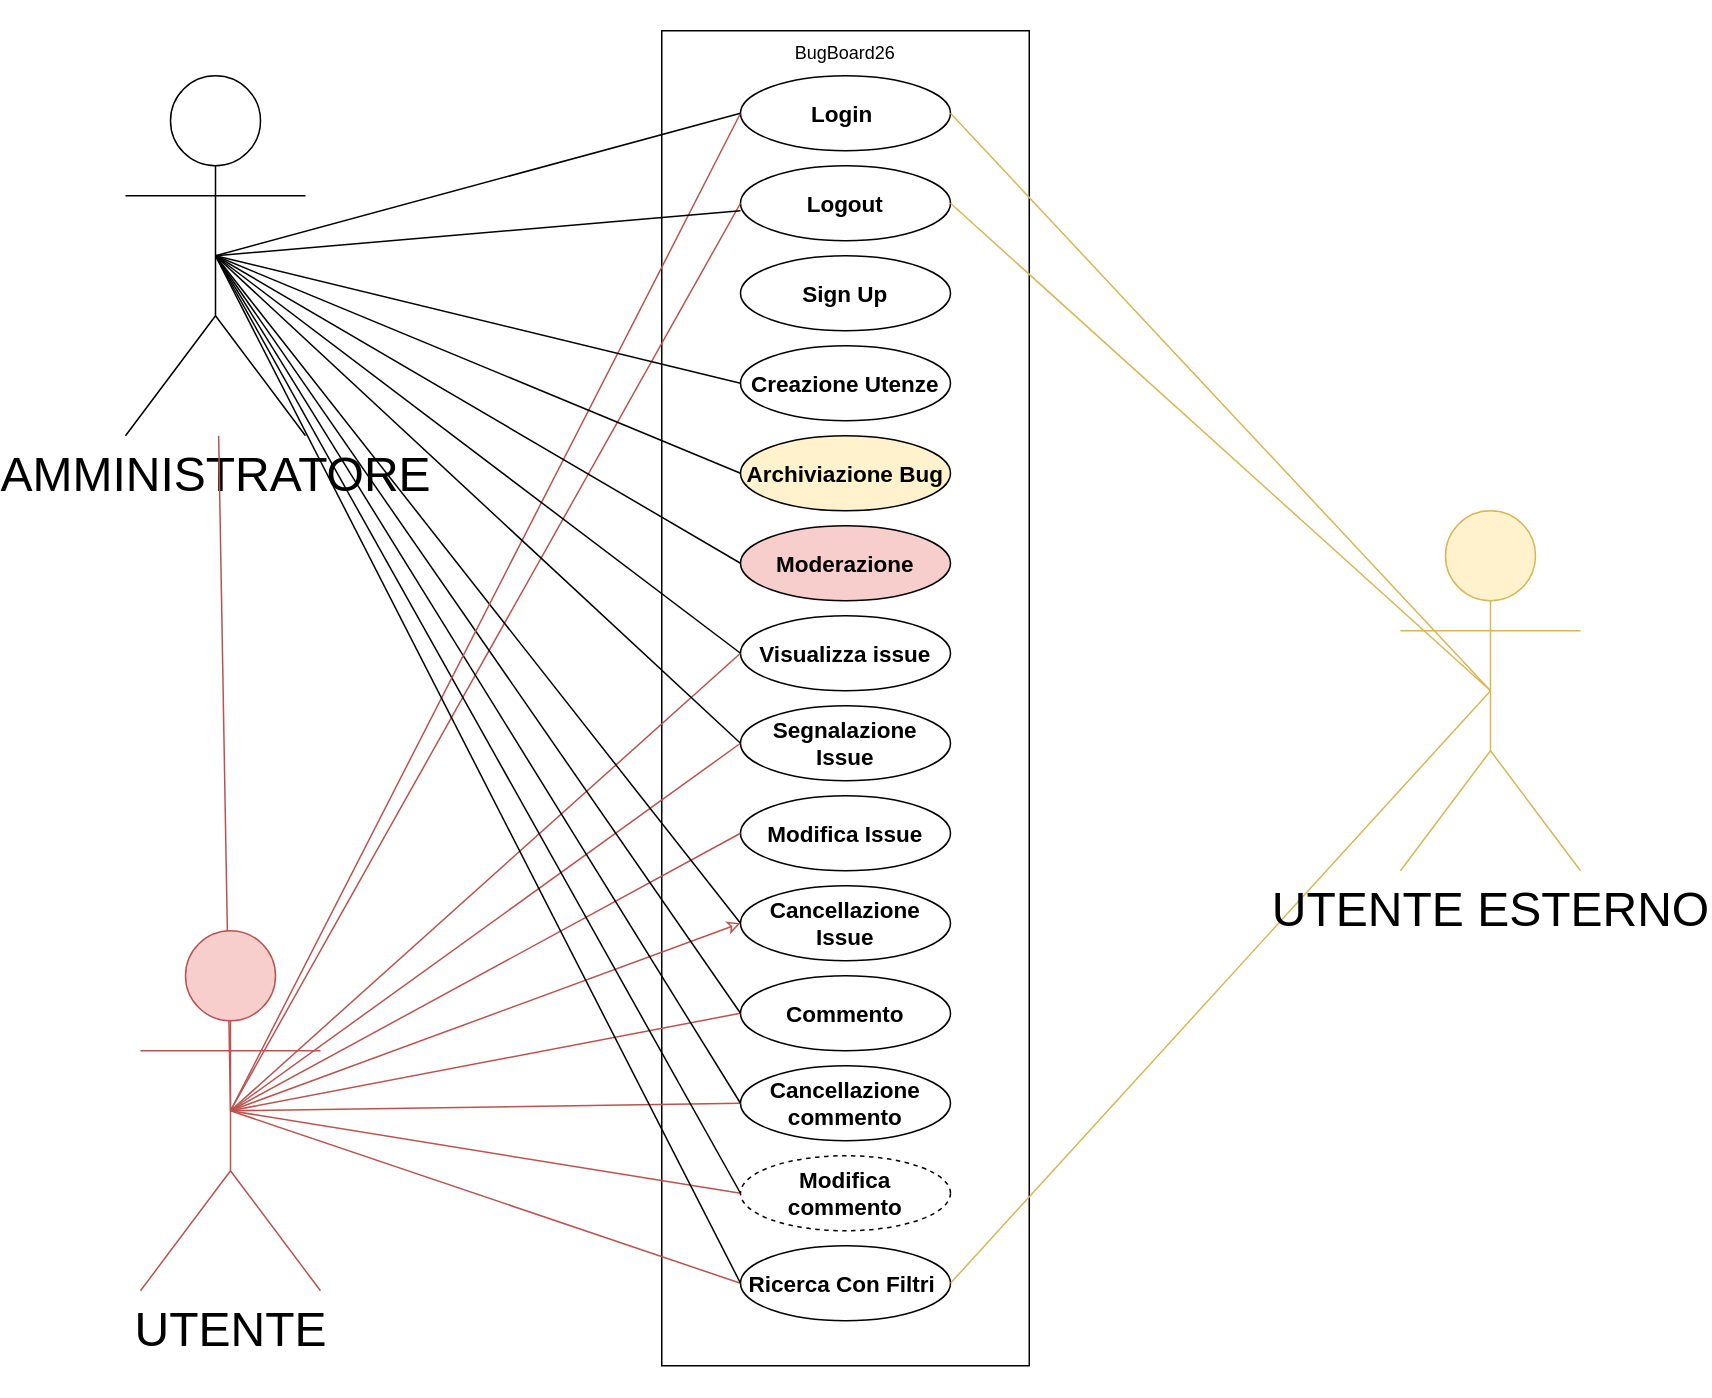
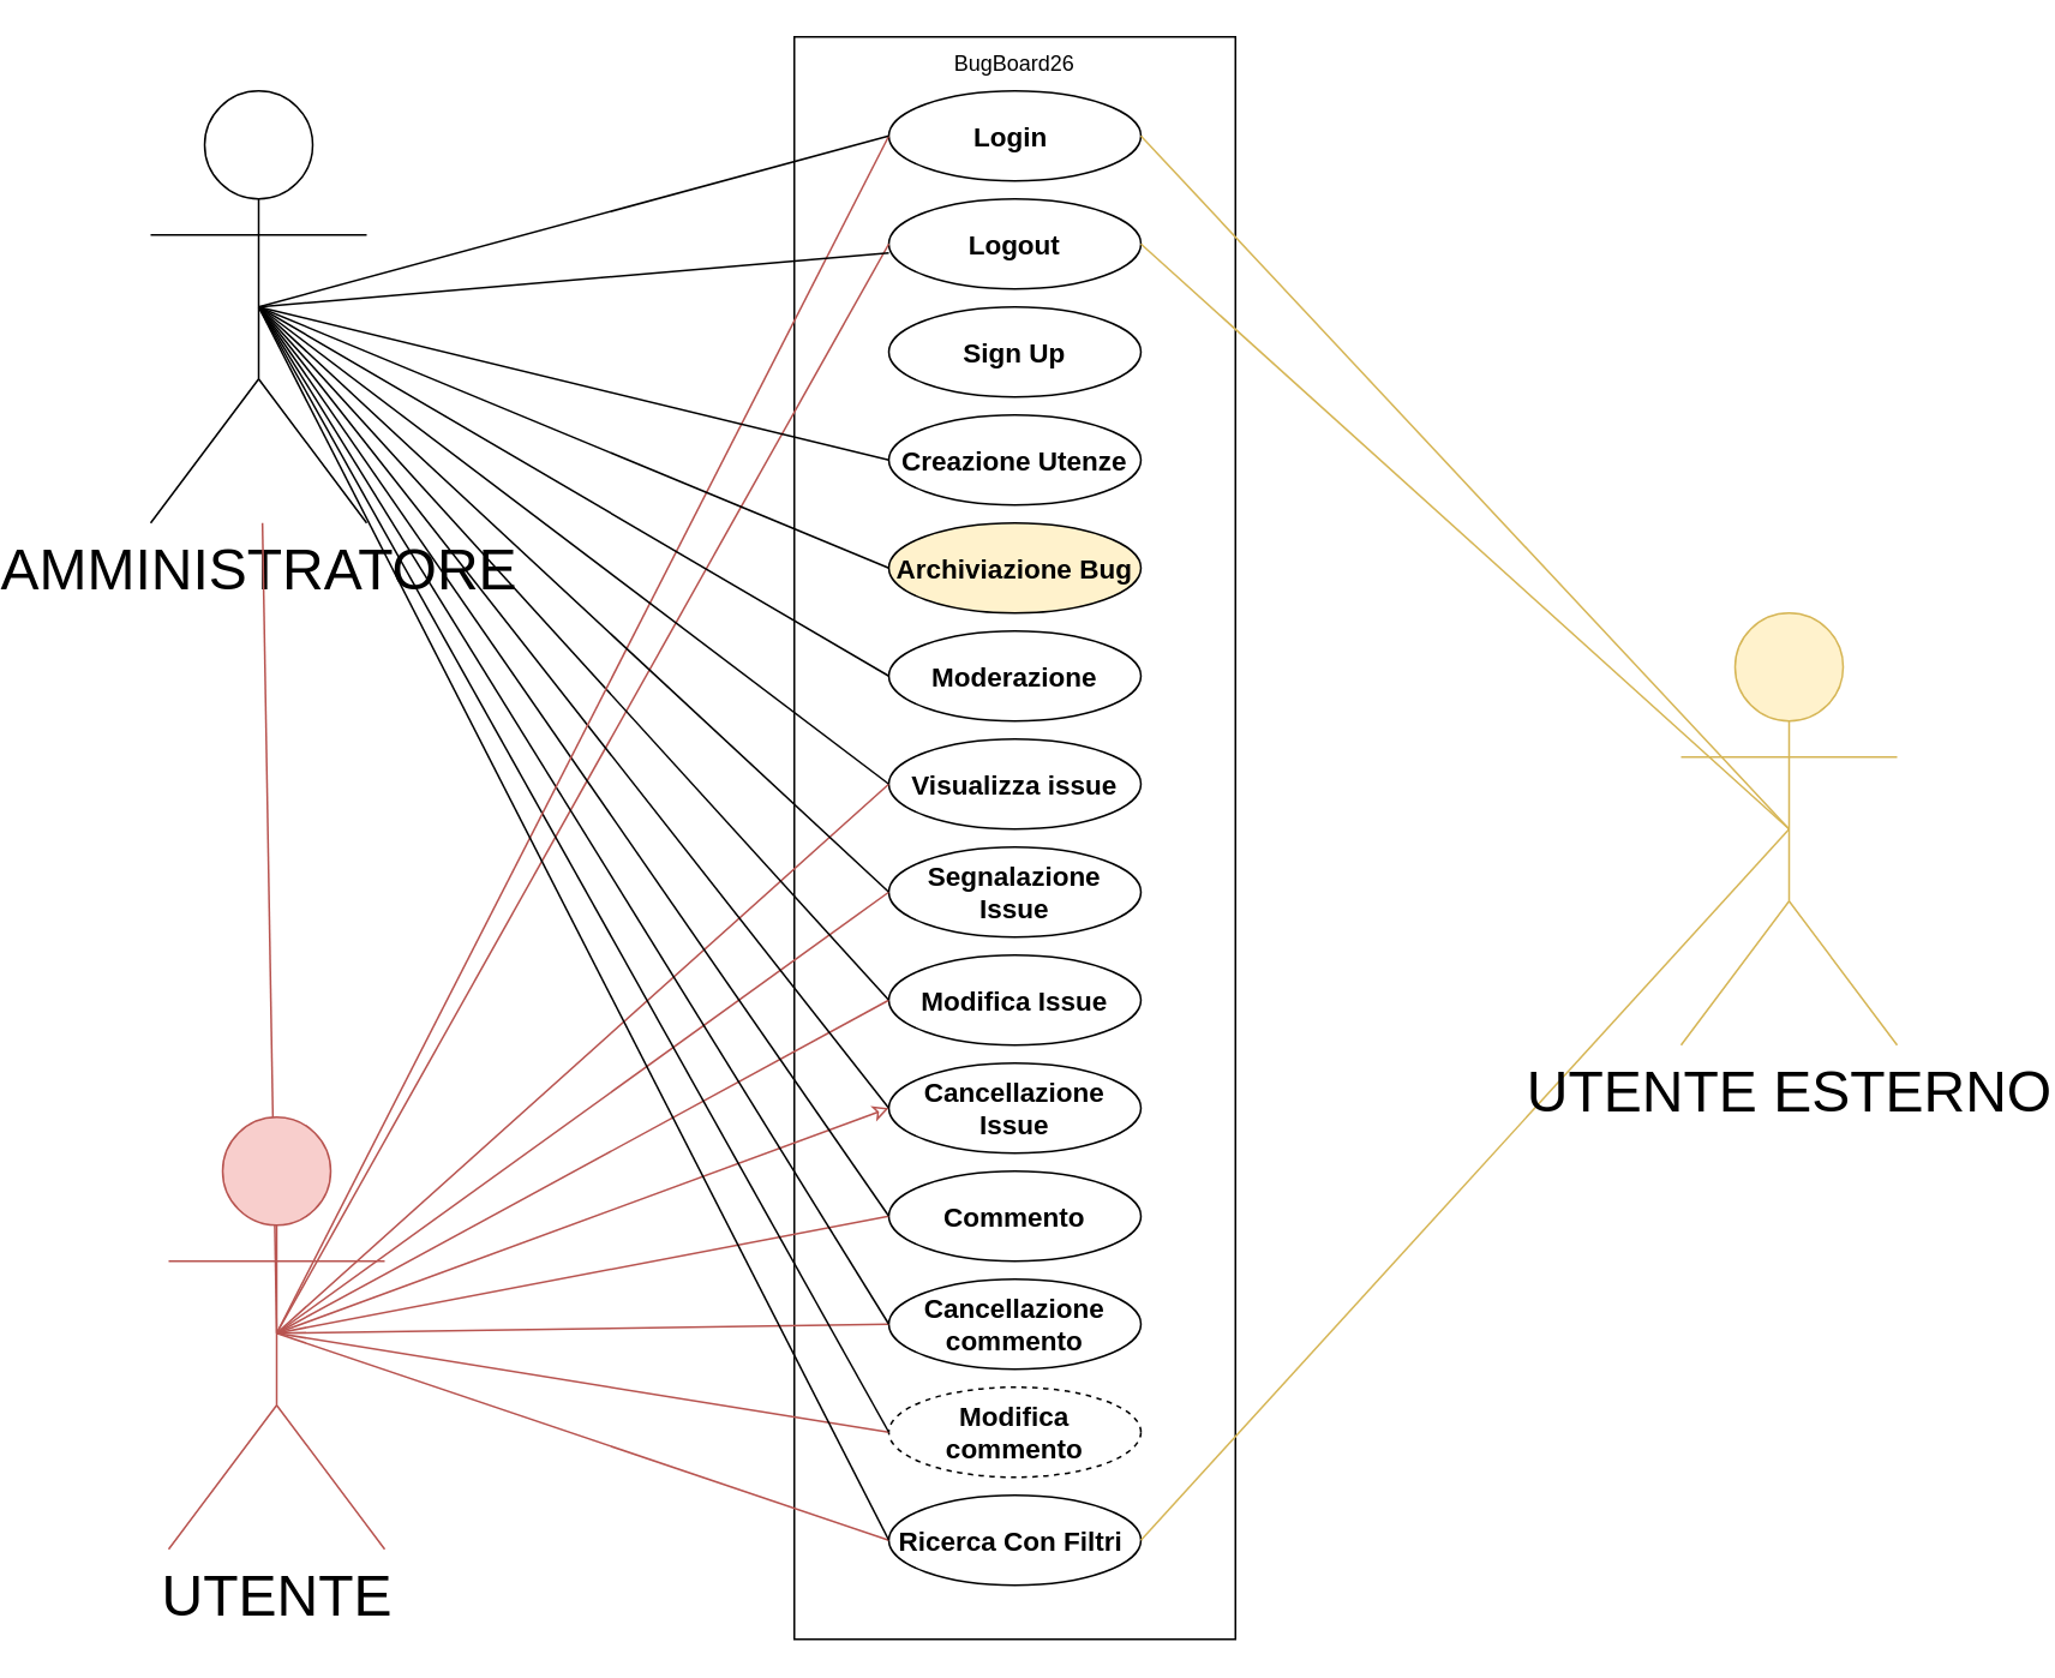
+ <mxCell id="29" style="edgeStyle=none;html=1;exitX=0.5;exitY=0.5;exitDx=0;exitDy=0;exitPerimeter=0;entryX=0;entryY=0.5;entryDx=0;entryDy=0;endArrow=none;endFill=0;" edge="1" parent="1" source="3" target="14"><mxGeometry relative="1" as="geometry" /></mxCell>
- <mxCell id="16" value="Moderazione" style="ellipse;whiteSpace=wrap;html=1;fontStyle=1;fontSize=15;fillColor=#f8cecc;" vertex="1" parent="1"><mxGeometry x="430" y="350" width="140" height="50" as="geometry" /></mxCell>
+ <mxCell id="16" value="Moderazione" style="ellipse;whiteSpace=wrap;html=1;fontStyle=1;fontSize=15;" vertex="1" parent="1"><mxGeometry x="430" y="350" width="140" height="50" as="geometry" /></mxCell>
